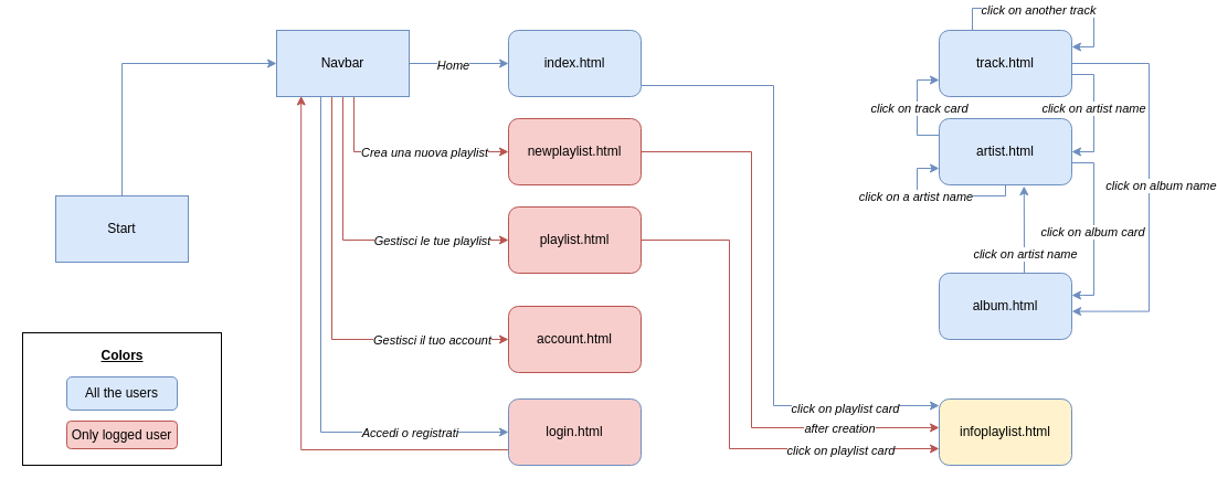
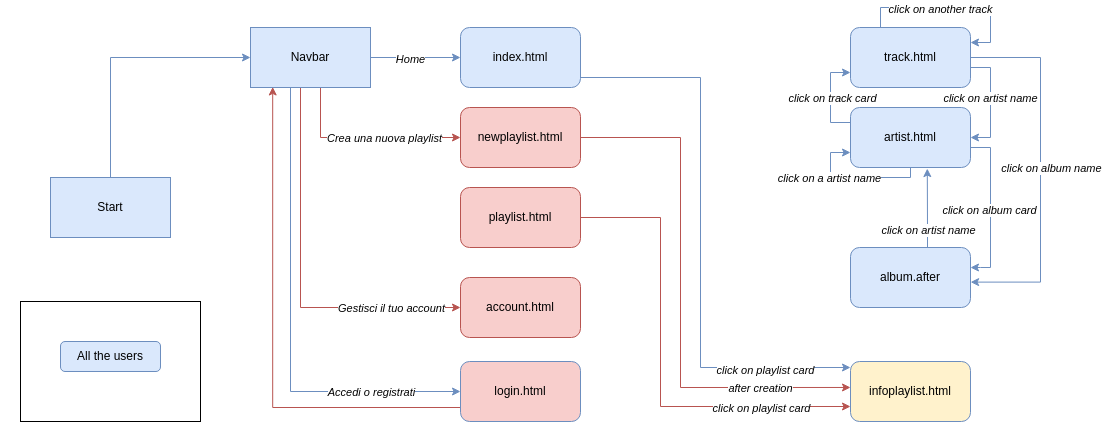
- <mxCell id="32" style="edgeStyle=orthogonalEdgeStyle;rounded=0;orthogonalLoop=1;jettySize=auto;html=1;entryX=0;entryY=0.5;entryDx=0;entryDy=0;fillColor=#f8cecc;strokeColor=#b85450;" edge="1" parent="1" source="38" target="16"><mxGeometry relative="1" as="geometry"><Array as="points"><mxPoint x="310" y="210" /></Array></mxGeometry></mxCell>
- <mxCell id="33" value="Gestisci le tue playlist" style="edgeLabel;html=1;align=center;verticalAlign=middle;resizable=0;points=[];fontStyle=2" vertex="1" connectable="0" parent="32"><mxGeometry x="0.386" y="3" relative="1" as="geometry"><mxPoint x="16" y="3" as="offset" /></mxGeometry></mxCell>
- <mxCell id="27" value="album.html" style="rounded=1;whiteSpace=wrap;html=1;fillColor=#dae8fc;strokeColor=#6c8ebf;" vertex="1" parent="1"><mxGeometry x="850" y="240" width="120" height="60" as="geometry" /></mxCell>
+ <mxCell id="27" value="album.after" style="rounded=1;whiteSpace=wrap;html=1;fillColor=#dae8fc;strokeColor=#6c8ebf;" vertex="1" parent="1"><mxGeometry x="850" y="240" width="120" height="60" as="geometry" /></mxCell>
- <mxCell id="46" value="Colors" style="text;html=1;align=center;verticalAlign=middle;resizable=0;points=[];autosize=1;strokeColor=none;fillColor=none;fontStyle=5" vertex="1" parent="1"><mxGeometry x="80" y="300" width="60" height="30" as="geometry" /></mxCell>
- <mxCell id="47" value="Only logged user" style="rounded=1;whiteSpace=wrap;html=1;fillColor=#f8cecc;strokeColor=#b85450;" vertex="1" parent="1"><mxGeometry x="60" y="374" width="100" height="25" as="geometry" /></mxCell>
